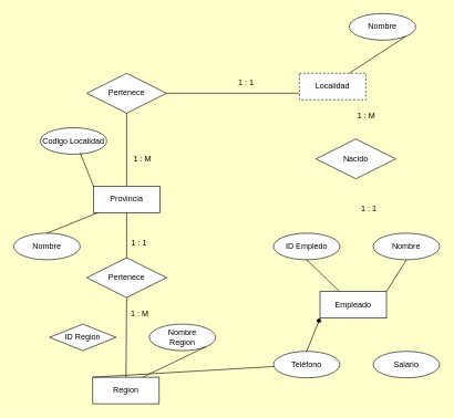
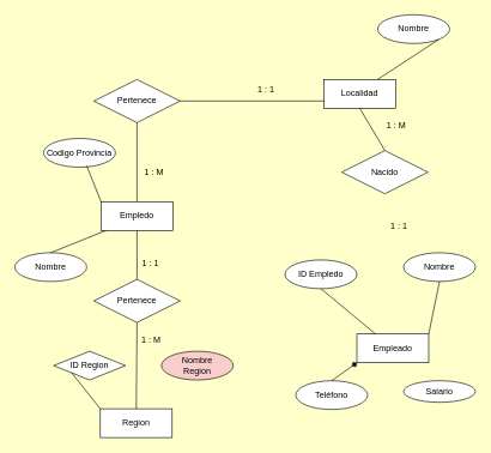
- <mxCell id="3" value="Localidad" style="whiteSpace=wrap;html=1;align=center;dashed=1;" parent="1" vertex="1"><mxGeometry x="450" y="110" width="100" height="40" as="geometry" /></mxCell>
+ <mxCell id="3" value="Localidad" style="whiteSpace=wrap;html=1;align=center;" parent="1" vertex="1"><mxGeometry x="450" y="110" width="100" height="40" as="geometry" /></mxCell>
+ <mxCell id="23" value="" style="endArrow=none;html=1;rounded=0;entryX=0.5;entryY=1;entryDx=0;entryDy=0;exitX=0.5;exitY=0;exitDx=0;exitDy=0;" edge="1" parent="1" source="22" target="3"><mxGeometry width="50" height="50" relative="1" as="geometry"><mxPoint x="291" y="359" as="sourcePoint" /><mxPoint x="341" y="309" as="targetPoint" /></mxGeometry></mxCell>
- <mxCell id="8" value="Codigo Localidad" style="ellipse;whiteSpace=wrap;html=1;align=center;" parent="1" vertex="1"><mxGeometry x="60" y="192" width="100" height="40" as="geometry" /></mxCell>
+ <mxCell id="8" value="Codigo Provincia" style="ellipse;whiteSpace=wrap;html=1;align=center;" parent="1" vertex="1"><mxGeometry x="60" y="192" width="100" height="40" as="geometry" /></mxCell>
- <mxCell id="4" value="Provincia" style="whiteSpace=wrap;html=1;align=center;" parent="1" vertex="1"><mxGeometry x="140" y="280" width="100" height="40" as="geometry" /></mxCell>
+ <mxCell id="4" value="Empledo" style="whiteSpace=wrap;html=1;align=center;" parent="1" vertex="1"><mxGeometry x="140" y="280" width="100" height="40" as="geometry" /></mxCell>
- <mxCell id="15" value="ID Empledo" style="ellipse;whiteSpace=wrap;html=1;align=center;" vertex="1" parent="1"><mxGeometry x="411" y="351" width="100" height="40" as="geometry" /></mxCell>
+ <mxCell id="15" value="ID Empledo" style="ellipse;whiteSpace=wrap;html=1;align=center;" vertex="1" parent="1"><mxGeometry x="396" y="361" width="100" height="40" as="geometry" /></mxCell>
- <mxCell id="14" value="Empleado" style="whiteSpace=wrap;html=1;align=center;" vertex="1" parent="1"><mxGeometry x="481" y="439" width="100" height="40" as="geometry" /></mxCell>
+ <mxCell id="14" value="Empleado" style="whiteSpace=wrap;html=1;align=center;" vertex="1" parent="1"><mxGeometry x="496" y="464" width="100" height="40" as="geometry" /></mxCell>
- <mxCell id="6" value="Nombre&lt;br&gt;Region" style="ellipse;whiteSpace=wrap;html=1;align=center;" parent="1" vertex="1"><mxGeometry x="224" y="488" width="100" height="40" as="geometry" /></mxCell>
+ <mxCell id="6" value="Nombre&lt;br&gt;Region" style="ellipse;whiteSpace=wrap;html=1;align=center;fillColor=#f8cecc;" parent="1" vertex="1"><mxGeometry x="224" y="488" width="100" height="40" as="geometry" /></mxCell>
- <mxCell id="11" value="" style="endArrow=none;html=1;rounded=0;entryX=1;entryY=1;entryDx=0;entryDy=0;exitX=0.75;exitY=0;exitDx=0;exitDy=0;" parent="1" source="2" target="6" edge="1"><mxGeometry width="50" height="50" relative="1" as="geometry"><mxPoint x="424" y="758" as="sourcePoint" /><mxPoint x="474" y="708" as="targetPoint" /></mxGeometry></mxCell>
- <mxCell id="18" value="Salario" style="ellipse;whiteSpace=wrap;html=1;align=center;" vertex="1" parent="1"><mxGeometry x="561" y="529" width="100" height="40" as="geometry" /></mxCell>
+ <mxCell id="18" value="Salario" style="ellipse;whiteSpace=wrap;html=1;align=center;" vertex="1" parent="1"><mxGeometry x="561" y="529" width="100" height="30" as="geometry" /></mxCell>
- <mxCell id="10" value="" style="endArrow=none;html=1;rounded=0;exitX=0;exitY=0;exitDx=0;exitDy=0;" parent="1" source="2" target="17" edge="1"><mxGeometry width="50" height="50" relative="1" as="geometry"><mxPoint x="424" y="758" as="sourcePoint" /><mxPoint x="474" y="708" as="targetPoint" /></mxGeometry></mxCell>
+ <mxCell id="10" value="" style="endArrow=none;html=1;rounded=0;entryX=0;entryY=1;entryDx=0;entryDy=0;exitX=0;exitY=0;exitDx=0;exitDy=0;" parent="1" source="2" target="5" edge="1"><mxGeometry width="50" height="50" relative="1" as="geometry"><mxPoint x="424" y="758" as="sourcePoint" /><mxPoint x="474" y="708" as="targetPoint" /></mxGeometry></mxCell>
